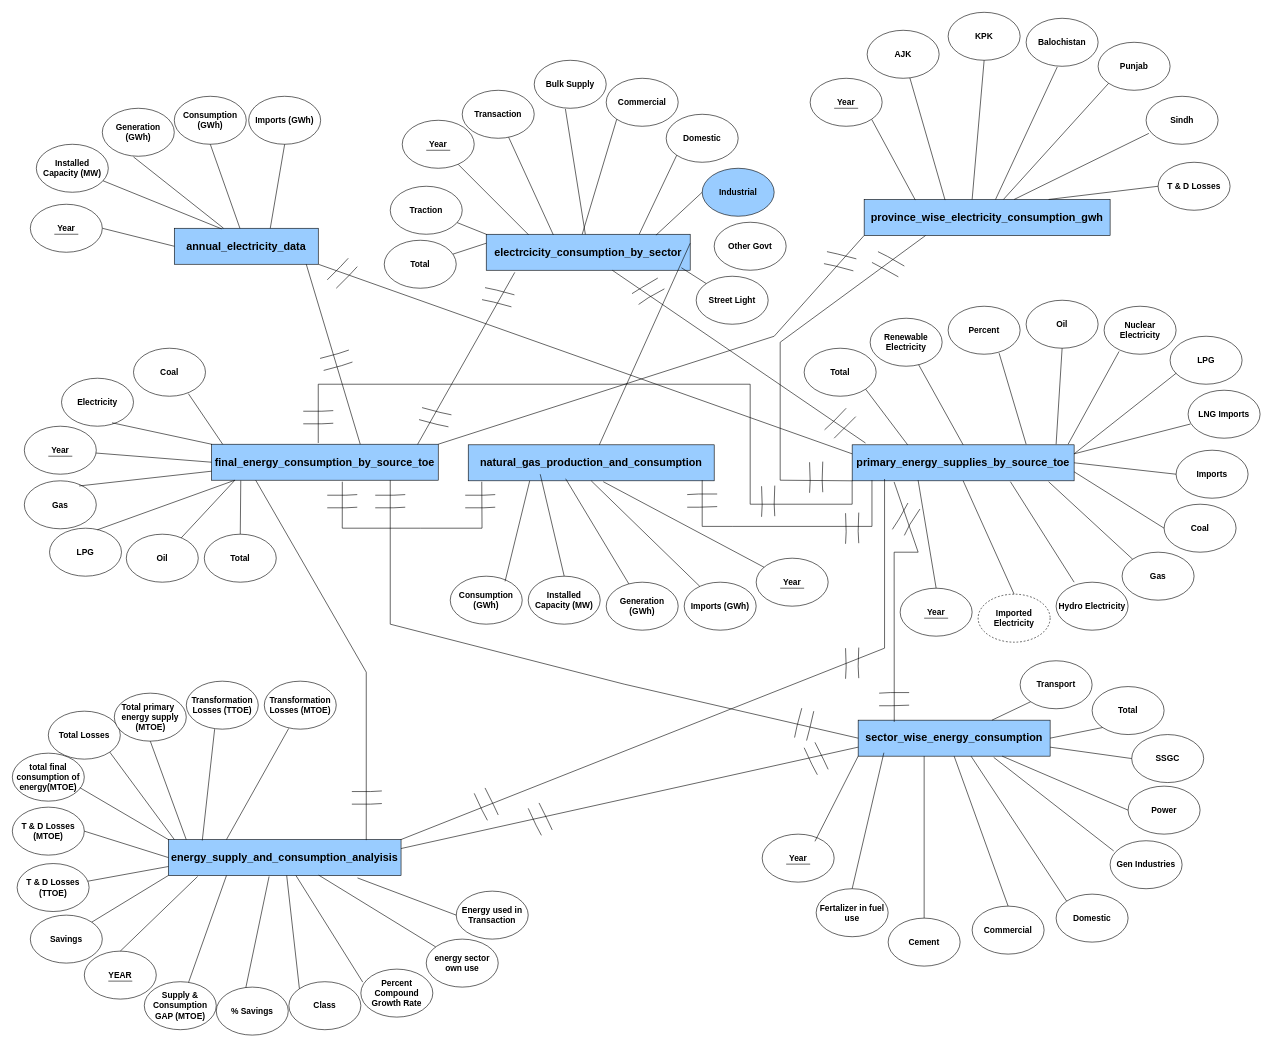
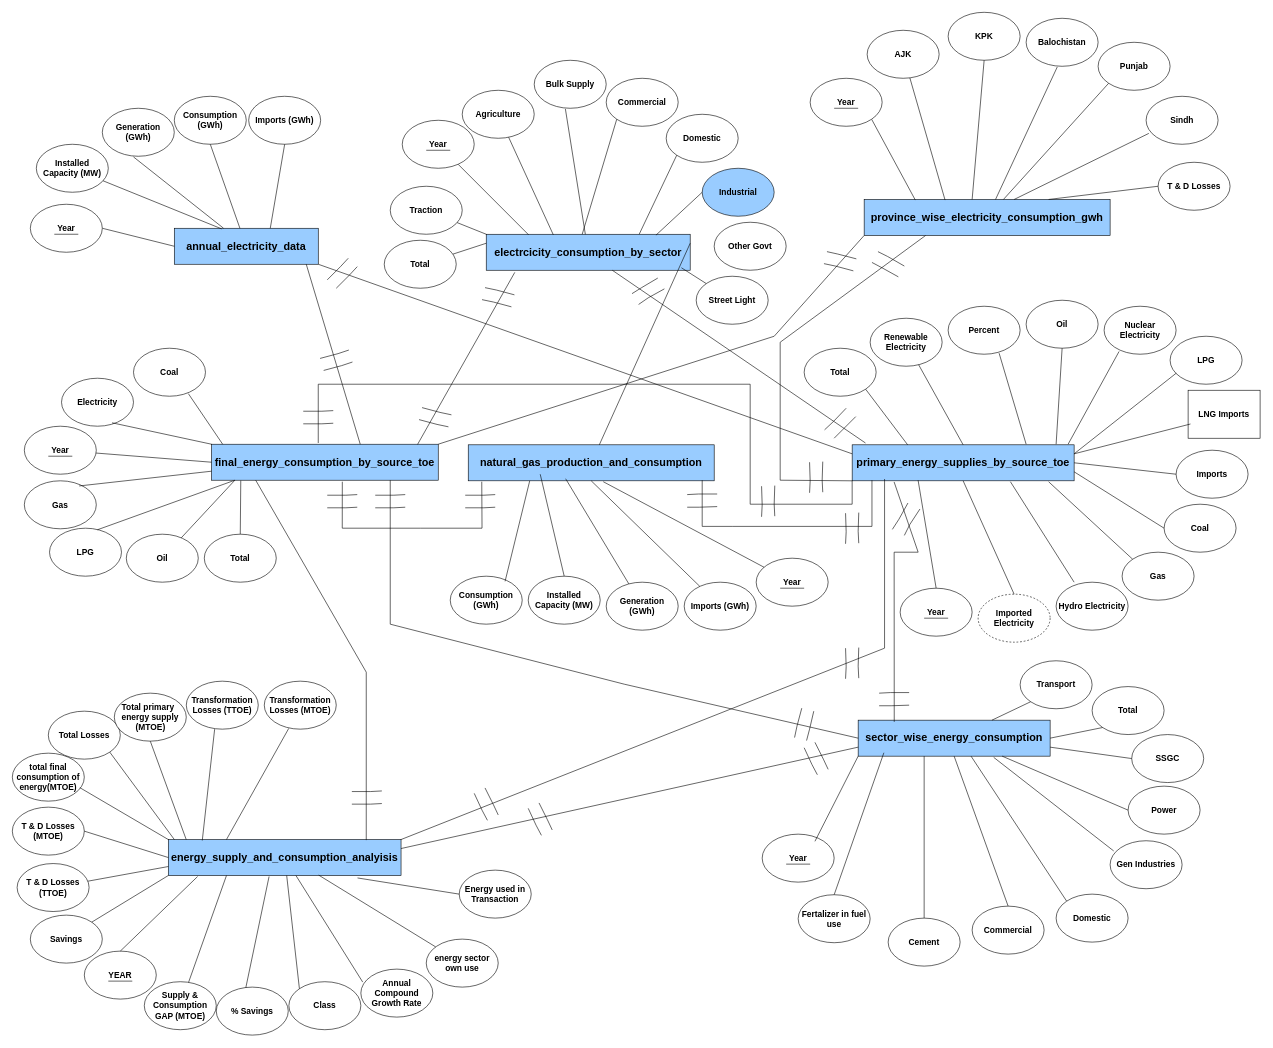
- <mxCell id="13" value="&lt;b&gt;&lt;font style=&quot;font-size: 14px;&quot;&gt;Transaction&lt;/font&gt;&lt;/b&gt;" style="ellipse;whiteSpace=wrap;html=1;" parent="1" vertex="1"><mxGeometry x="770" y="150" width="120" height="80" as="geometry" /></mxCell>
+ <mxCell id="13" value="&lt;b&gt;&lt;font style=&quot;font-size: 14px;&quot;&gt;Agriculture&lt;/font&gt;&lt;/b&gt;" style="ellipse;whiteSpace=wrap;html=1;" parent="1" vertex="1"><mxGeometry x="770" y="150" width="120" height="80" as="geometry" /></mxCell>
- <mxCell id="141" value="&lt;font style=&quot;font-size: 14px;&quot;&gt;&lt;b&gt;LNG Imports&lt;/b&gt;&lt;/font&gt;" style="ellipse;whiteSpace=wrap;html=1;" vertex="1" parent="1"><mxGeometry x="1980" y="650" width="120" height="80" as="geometry" /></mxCell>
+ <mxCell id="141" value="&lt;font style=&quot;font-size: 14px;&quot;&gt;&lt;b&gt;LNG Imports&lt;/b&gt;&lt;/font&gt;" style="whiteSpace=wrap;html=1;rounded=0;" vertex="1" parent="1"><mxGeometry x="1980" y="650" width="120" height="80" as="geometry" /></mxCell>
- <mxCell id="67" value="&lt;span style=&quot;text-align: left;&quot;&gt;&lt;font style=&quot;font-size: 14px;&quot;&gt;&lt;b&gt;Fertalizer in fuel use&lt;/b&gt;&lt;/font&gt;&lt;/span&gt;" style="ellipse;whiteSpace=wrap;html=1;" parent="1" vertex="1"><mxGeometry x="1360" y="1481" width="120" height="80" as="geometry" /></mxCell>
+ <mxCell id="67" value="&lt;span style=&quot;text-align: left;&quot;&gt;&lt;font style=&quot;font-size: 14px;&quot;&gt;&lt;b&gt;Fertalizer in fuel use&lt;/b&gt;&lt;/font&gt;&lt;/span&gt;" style="ellipse;whiteSpace=wrap;html=1;" parent="1" vertex="1"><mxGeometry x="1330" y="1491" width="120" height="80" as="geometry" /></mxCell>
- <mxCell id="157" value="&lt;span style=&quot;text-align: left;&quot;&gt;&lt;font style=&quot;font-size: 14px;&quot;&gt;&lt;b&gt;Energy used in Transaction&lt;/b&gt;&lt;/font&gt;&lt;/span&gt;" style="ellipse;whiteSpace=wrap;html=1;" vertex="1" parent="1"><mxGeometry x="760" y="1485" width="120" height="80" as="geometry" /></mxCell>
+ <mxCell id="157" value="&lt;span style=&quot;text-align: left;&quot;&gt;&lt;font style=&quot;font-size: 14px;&quot;&gt;&lt;b&gt;Energy used in Transaction&lt;/b&gt;&lt;/font&gt;&lt;/span&gt;" style="ellipse;whiteSpace=wrap;html=1;" vertex="1" parent="1"><mxGeometry x="765" y="1450" width="120" height="80" as="geometry" /></mxCell>
- <mxCell id="82" value="&lt;span style=&quot;text-align: left;&quot;&gt;&lt;font style=&quot;font-size: 14px;&quot;&gt;&lt;b&gt;Percent Compound Growth Rate&lt;/b&gt;&lt;/font&gt;&lt;/span&gt;" style="ellipse;whiteSpace=wrap;html=1;" parent="1" vertex="1"><mxGeometry x="601" y="1615" width="120" height="80" as="geometry" /></mxCell>
+ <mxCell id="82" value="&lt;span style=&quot;text-align: left;&quot;&gt;&lt;font style=&quot;font-size: 14px;&quot;&gt;&lt;b&gt;Annual Compound Growth Rate&lt;/b&gt;&lt;/font&gt;&lt;/span&gt;" style="ellipse;whiteSpace=wrap;html=1;" parent="1" vertex="1"><mxGeometry x="601" y="1615" width="120" height="80" as="geometry" /></mxCell>
